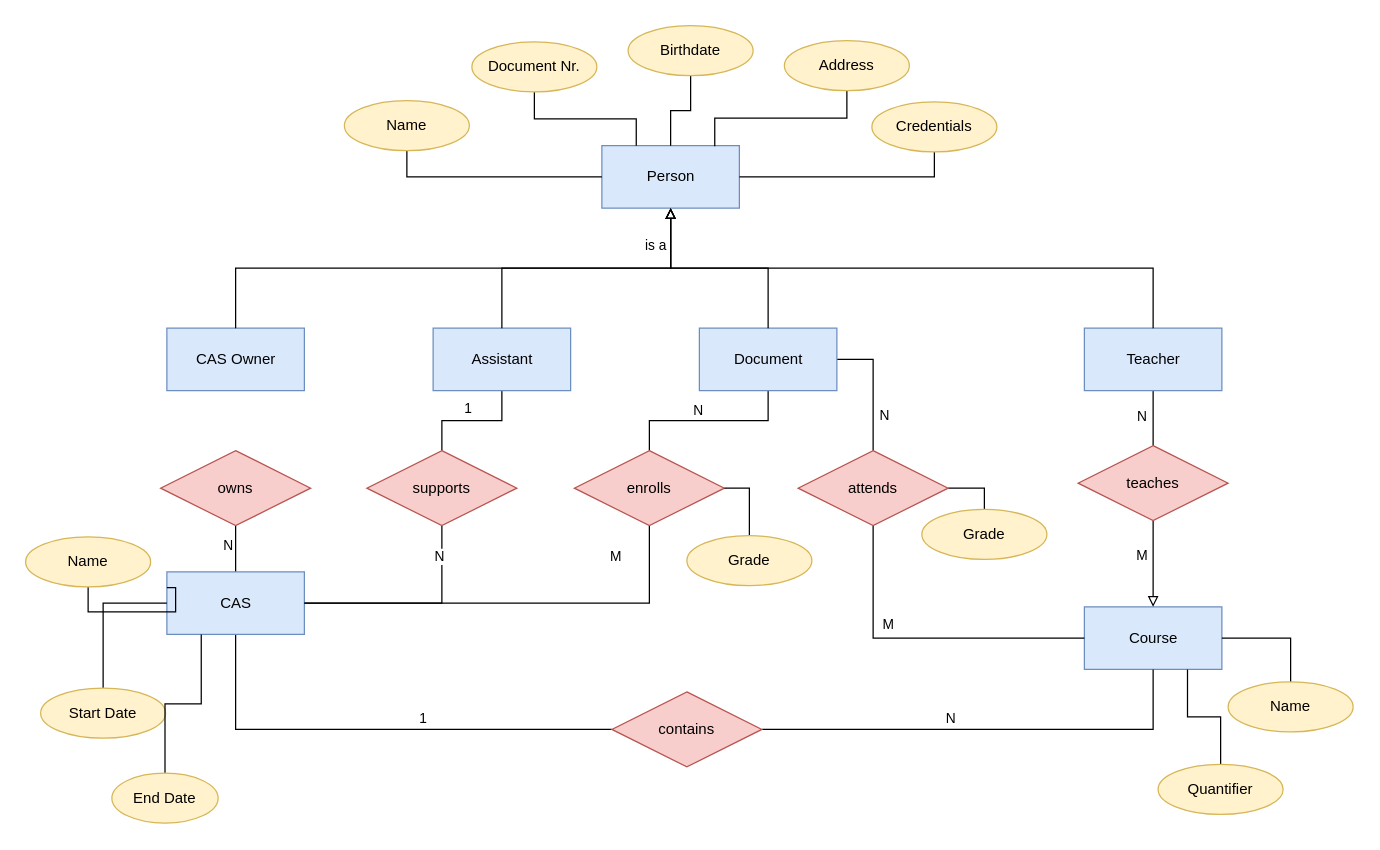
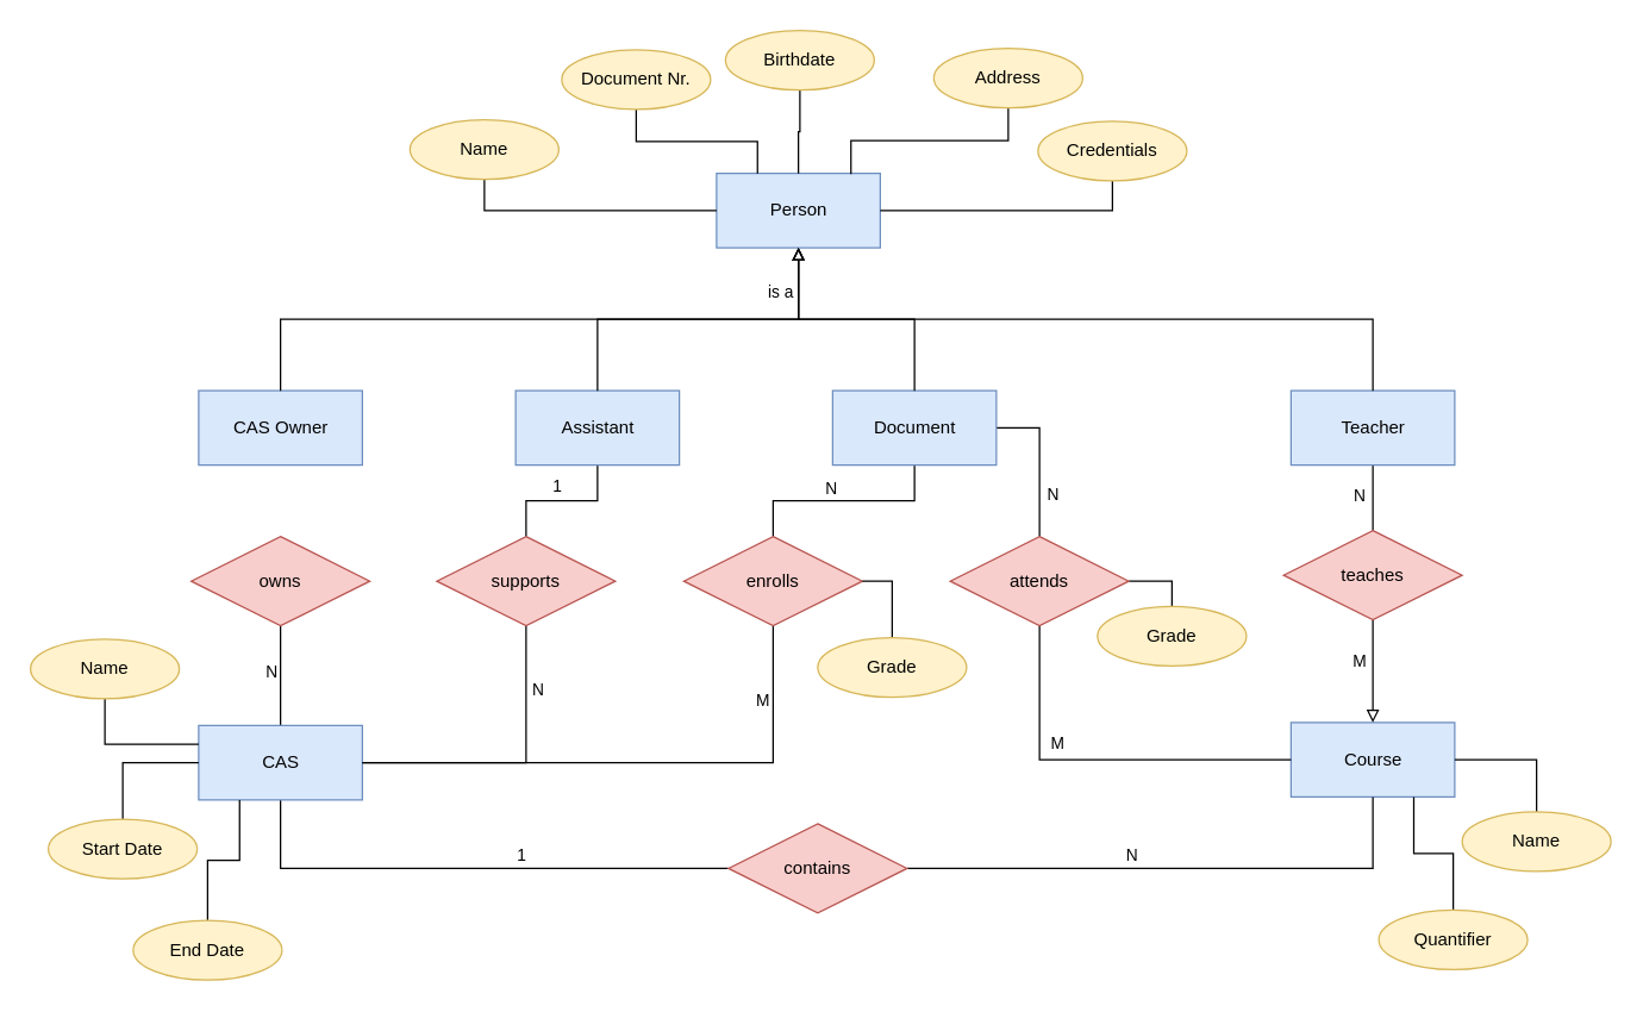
- <mxCell id="49" value="Birthdate" style="ellipse;whiteSpace=wrap;html=1;align=center;fillColor=#fff2cc;strokeColor=#d6b656;" vertex="1" parent="1"><mxGeometry x="502" y="20" width="100" height="40" as="geometry" /></mxCell>
+ <mxCell id="49" value="Birthdate" style="ellipse;whiteSpace=wrap;html=1;align=center;fillColor=#fff2cc;strokeColor=#d6b656;" vertex="1" parent="1"><mxGeometry x="487" y="20" width="100" height="40" as="geometry" /></mxCell>
- <mxCell id="26" value="CAS" style="html=1;fillColor=#dae8fc;strokeColor=#6c8ebf;" vertex="1" parent="1"><mxGeometry x="133" y="457" width="110" height="50" as="geometry" /></mxCell>
+ <mxCell id="26" value="CAS" style="html=1;fillColor=#dae8fc;strokeColor=#6c8ebf;" vertex="1" parent="1"><mxGeometry x="133" y="487" width="110" height="50" as="geometry" /></mxCell>
- <mxCell id="61" value="End Date" style="ellipse;whiteSpace=wrap;html=1;align=center;fillColor=#fff2cc;strokeColor=#d6b656;" vertex="1" parent="1"><mxGeometry x="89" y="618" width="85" height="40" as="geometry" /></mxCell>
+ <mxCell id="61" value="End Date" style="ellipse;whiteSpace=wrap;html=1;align=center;fillColor=#fff2cc;strokeColor=#d6b656;" vertex="1" parent="1"><mxGeometry x="89" y="618" width="100" height="40" as="geometry" /></mxCell>
